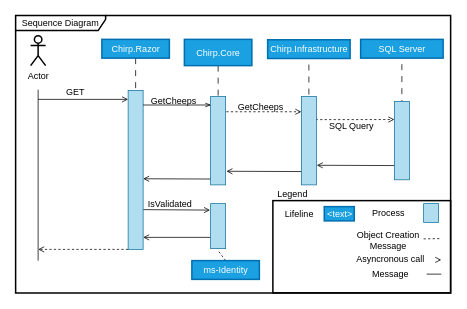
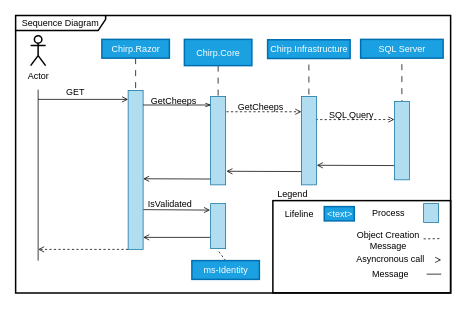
- <mxCell id="25" value="SQL Query" style="text;html=1;strokeColor=none;fillColor=none;align=center;verticalAlign=middle;whiteSpace=wrap;rounded=0;strokeWidth=1;fontColor=#000000;" parent="1" vertex="1"><mxGeometry x="433" y="157.75" width="70" height="20" as="geometry" /></mxCell>
+ <mxCell id="25" value="SQL Query" style="text;html=1;strokeColor=none;fillColor=none;align=center;verticalAlign=middle;whiteSpace=wrap;rounded=0;strokeWidth=1;fontColor=#000000;" parent="1" vertex="1"><mxGeometry x="433" y="142.75" width="70" height="20" as="geometry" /></mxCell>
